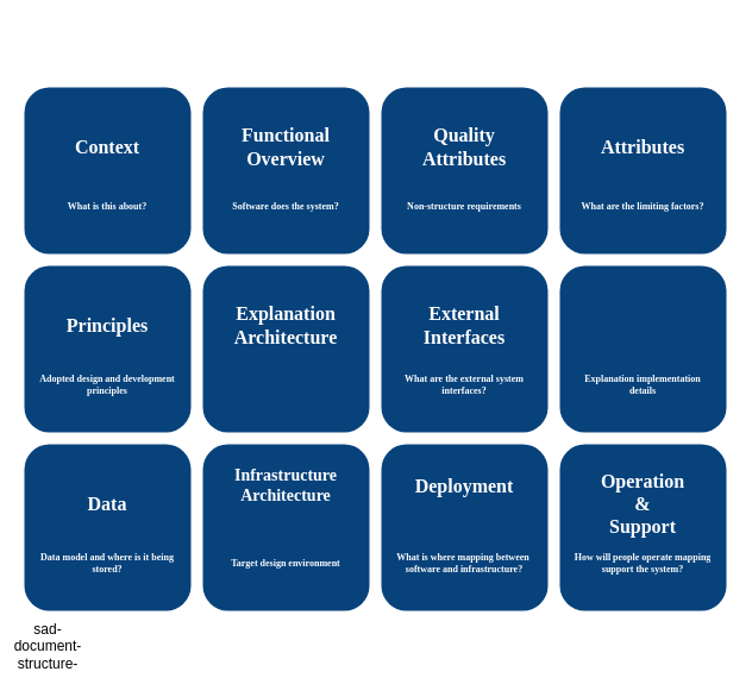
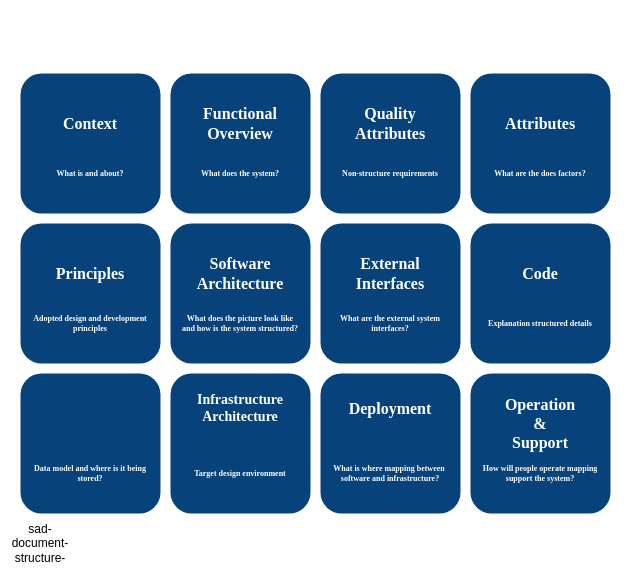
- <mxCell id="7" value="What is this about?" style="text;html=1;strokeColor=none;fillColor=none;align=center;verticalAlign=middle;whiteSpace=wrap;rounded=0;shadow=0;glass=0;comic=0;fontFamily=Verdana;fontSize=8;fontColor=#FFFFFF;fontStyle=1" parent="4" vertex="1"><mxGeometry x="10" y="80" width="120" height="40" as="geometry" /></mxCell>
+ <mxCell id="7" value="What is and about?" style="text;html=1;strokeColor=none;fillColor=none;align=center;verticalAlign=middle;whiteSpace=wrap;rounded=0;shadow=0;glass=0;comic=0;fontFamily=Verdana;fontSize=8;fontColor=#FFFFFF;fontStyle=1" parent="4" vertex="1"><mxGeometry x="10" y="80" width="120" height="40" as="geometry" /></mxCell>
- <mxCell id="11" value="Software does the system?" style="text;html=1;strokeColor=none;fillColor=none;align=center;verticalAlign=middle;whiteSpace=wrap;rounded=0;shadow=0;glass=0;comic=0;fontFamily=Verdana;fontSize=8;fontColor=#FFFFFF;fontStyle=1;" parent="8" vertex="1"><mxGeometry x="10" y="80" width="120" height="40" as="geometry" /></mxCell>
+ <mxCell id="11" value="What does the system?" style="text;html=1;strokeColor=none;fillColor=none;align=center;verticalAlign=middle;whiteSpace=wrap;rounded=0;shadow=0;glass=0;comic=0;fontFamily=Verdana;fontSize=8;fontColor=#FFFFFF;fontStyle=1;" parent="8" vertex="1"><mxGeometry x="10" y="80" width="120" height="40" as="geometry" /></mxCell>
- <mxCell id="19" value="What are the limiting factors?" style="text;html=1;strokeColor=none;fillColor=none;align=center;verticalAlign=middle;whiteSpace=wrap;rounded=0;shadow=0;glass=0;comic=0;fontFamily=Verdana;fontSize=8;fontColor=#FFFFFF;fontStyle=1;" parent="16" vertex="1"><mxGeometry x="10" y="80" width="120" height="40" as="geometry" /></mxCell>
+ <mxCell id="19" value="What are the does factors?" style="text;html=1;strokeColor=none;fillColor=none;align=center;verticalAlign=middle;whiteSpace=wrap;rounded=0;shadow=0;glass=0;comic=0;fontFamily=Verdana;fontSize=8;fontColor=#FFFFFF;fontStyle=1;" parent="16" vertex="1"><mxGeometry x="10" y="80" width="120" height="40" as="geometry" /></mxCell>
- <mxCell id="26" value="Explanation Architecture" style="text;html=1;strokeColor=none;fillColor=none;align=center;verticalAlign=middle;whiteSpace=wrap;rounded=0;shadow=0;glass=0;comic=0;fontFamily=Verdana;fontColor=#FFFFFF;fontStyle=1;fontSize=16;" parent="24" vertex="1"><mxGeometry x="10" y="20" width="120" height="60" as="geometry" /></mxCell>
+ <mxCell id="26" value="Software Architecture" style="text;html=1;strokeColor=none;fillColor=none;align=center;verticalAlign=middle;whiteSpace=wrap;rounded=0;shadow=0;glass=0;comic=0;fontFamily=Verdana;fontColor=#FFFFFF;fontStyle=1;fontSize=16;" parent="24" vertex="1"><mxGeometry x="10" y="20" width="120" height="60" as="geometry" /></mxCell>
+ <mxCell id="34" value="Code" style="text;html=1;strokeColor=none;fillColor=none;align=center;verticalAlign=middle;whiteSpace=wrap;rounded=0;shadow=0;glass=0;comic=0;fontFamily=Verdana;fontColor=#FFFFFF;fontStyle=1;fontSize=16;" parent="32" vertex="1"><mxGeometry x="10" y="20" width="120" height="60" as="geometry" /></mxCell>
+ <mxCell id="27" value="&lt;span style=&quot;font-size: 8px;&quot;&gt;&lt;font style=&quot;font-size: 8px;&quot;&gt;What does the picture look like and how is the system structured?&lt;/font&gt;&lt;/span&gt;" style="text;html=1;strokeColor=none;fillColor=none;align=center;verticalAlign=middle;whiteSpace=wrap;rounded=0;shadow=0;glass=0;comic=0;fontFamily=Verdana;fontSize=8;fontColor=#FFFFFF;fontStyle=1" parent="24" vertex="1"><mxGeometry x="10" y="80" width="120" height="40" as="geometry" /></mxCell>
- <mxCell id="35" value="&lt;span style=&quot;font-size: 8px;&quot;&gt;Explanation implementation details&lt;/span&gt;" style="text;html=1;strokeColor=none;fillColor=none;align=center;verticalAlign=middle;whiteSpace=wrap;rounded=0;shadow=0;glass=0;comic=0;fontFamily=Verdana;fontSize=8;fontColor=#FFFFFF;fontStyle=1" parent="32" vertex="1"><mxGeometry x="10" y="80" width="120" height="40" as="geometry" /></mxCell>
+ <mxCell id="35" value="&lt;span style=&quot;font-size: 8px;&quot;&gt;Explanation structured details&lt;/span&gt;" style="text;html=1;strokeColor=none;fillColor=none;align=center;verticalAlign=middle;whiteSpace=wrap;rounded=0;shadow=0;glass=0;comic=0;fontFamily=Verdana;fontSize=8;fontColor=#FFFFFF;fontStyle=1" parent="32" vertex="1"><mxGeometry x="10" y="80" width="120" height="40" as="geometry" /></mxCell>
- <mxCell id="38" value="Data" style="text;html=1;strokeColor=none;fillColor=none;align=center;verticalAlign=middle;whiteSpace=wrap;rounded=0;shadow=0;glass=0;comic=0;fontFamily=Verdana;fontColor=#FFFFFF;fontStyle=1;fontSize=16;" parent="36" vertex="1"><mxGeometry x="10" y="20" width="120" height="60" as="geometry" /></mxCell>
